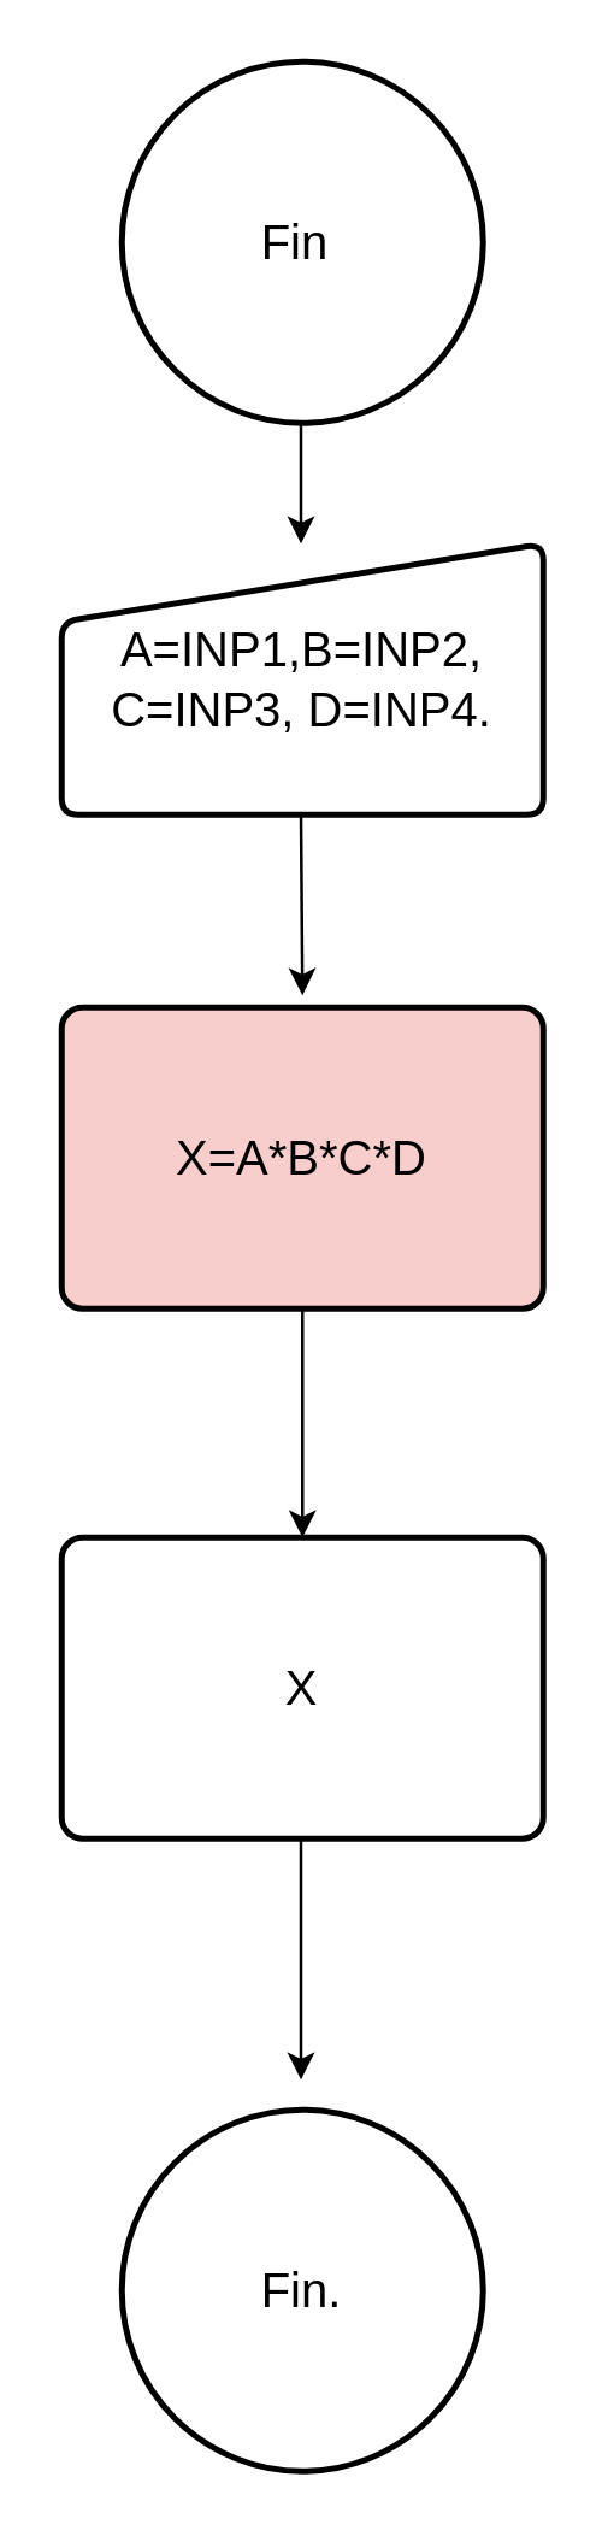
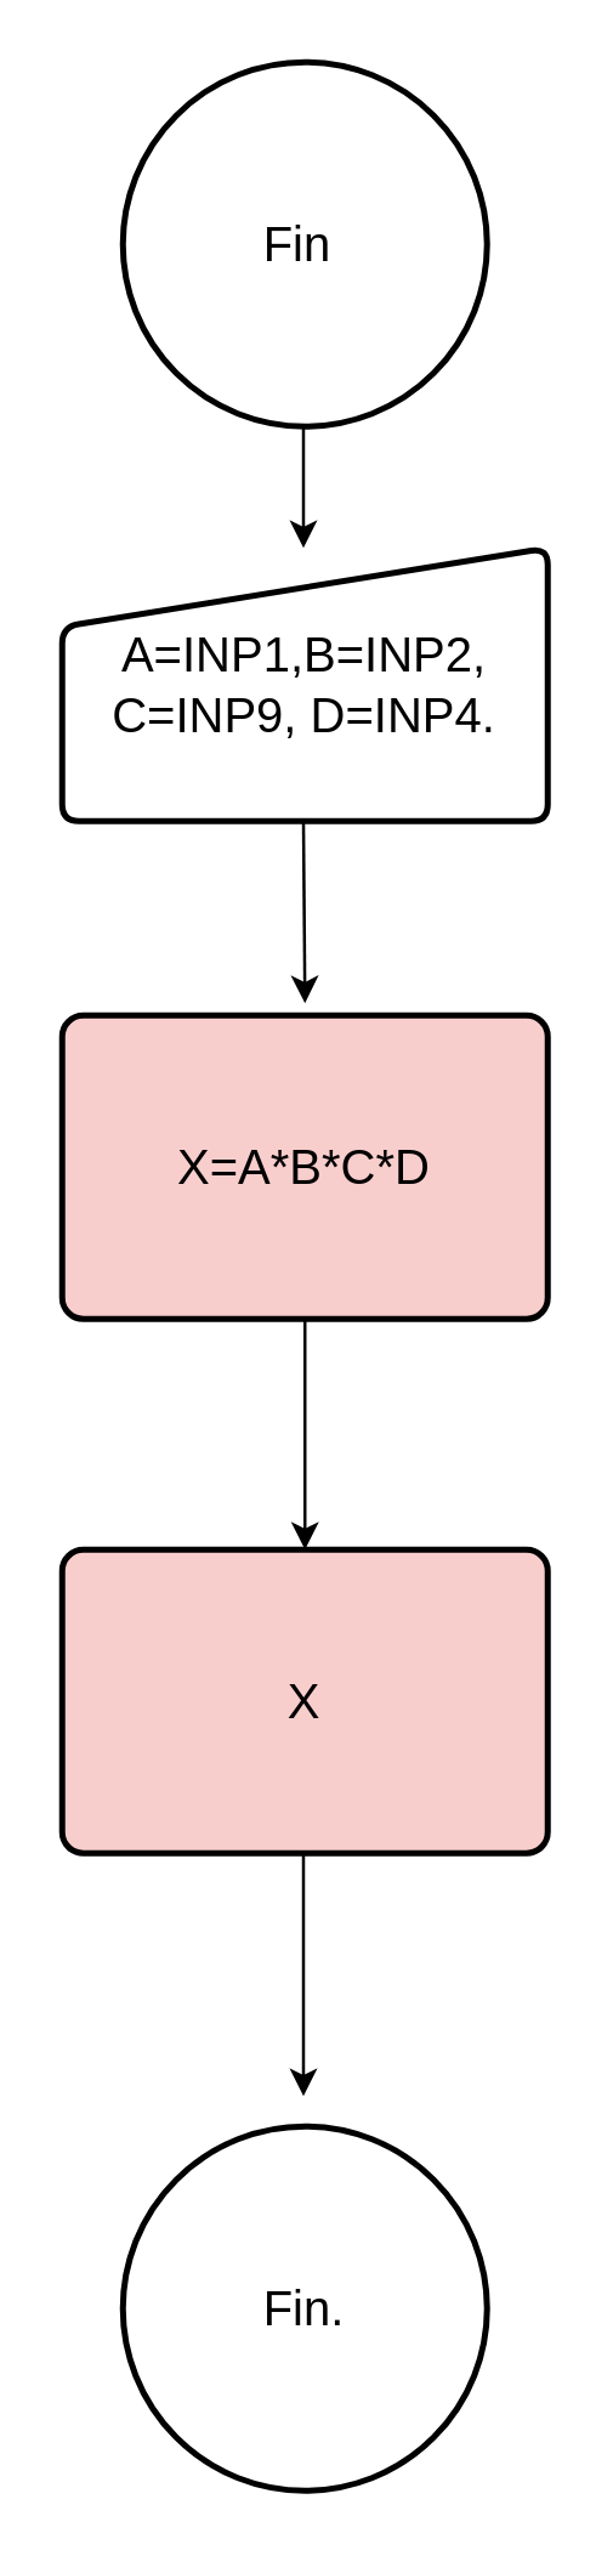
- <mxCell id="3" value="&lt;font style=&quot;font-size: 16px;&quot;&gt;A=INP1,B=INP2,&lt;/font&gt;&lt;div style=&quot;font-size: 16px;&quot;&gt;&lt;font style=&quot;font-size: 16px;&quot;&gt;C=INP3, D=INP4.&lt;/font&gt;&lt;/div&gt;" style="html=1;strokeWidth=2;shape=manualInput;whiteSpace=wrap;rounded=1;size=26;arcSize=11;" parent="1" vertex="1"><mxGeometry x="20" y="180" width="160" height="90" as="geometry" /></mxCell>
+ <mxCell id="3" value="&lt;font style=&quot;font-size: 16px;&quot;&gt;A=INP1,B=INP2,&lt;/font&gt;&lt;div style=&quot;font-size: 16px;&quot;&gt;&lt;font style=&quot;font-size: 16px;&quot;&gt;C=INP9, D=INP4.&lt;/font&gt;&lt;/div&gt;" style="html=1;strokeWidth=2;shape=manualInput;whiteSpace=wrap;rounded=1;size=26;arcSize=11;" parent="1" vertex="1"><mxGeometry x="20" y="180" width="160" height="90" as="geometry" /></mxCell>
- <mxCell id="5" value="&lt;font style=&quot;font-size: 16px;&quot;&gt;X&lt;/font&gt;" style="rounded=1;whiteSpace=wrap;html=1;absoluteArcSize=1;arcSize=14;strokeWidth=2;" parent="1" vertex="1"><mxGeometry x="20" y="510" width="160" height="100" as="geometry" /></mxCell>
+ <mxCell id="5" value="&lt;font style=&quot;font-size: 16px;&quot;&gt;X&lt;/font&gt;" style="rounded=1;whiteSpace=wrap;html=1;absoluteArcSize=1;arcSize=14;strokeWidth=2;fillColor=#f8cecc;" parent="1" vertex="1"><mxGeometry x="20" y="510" width="160" height="100" as="geometry" /></mxCell>
